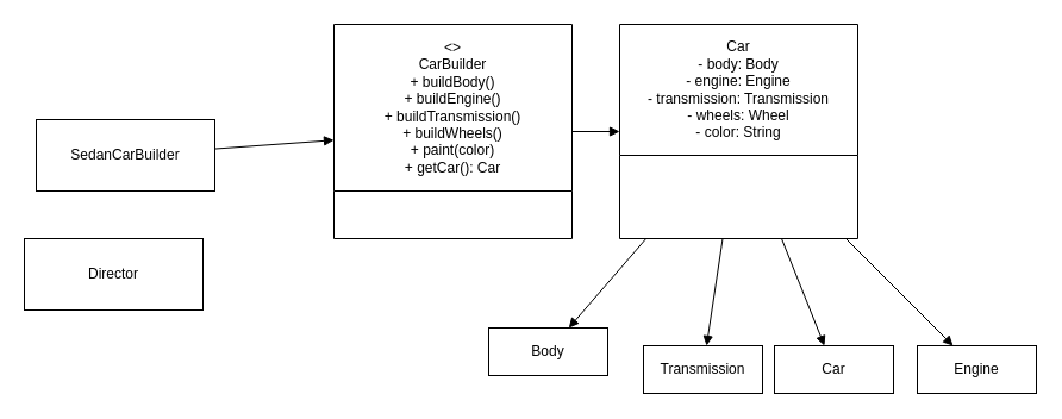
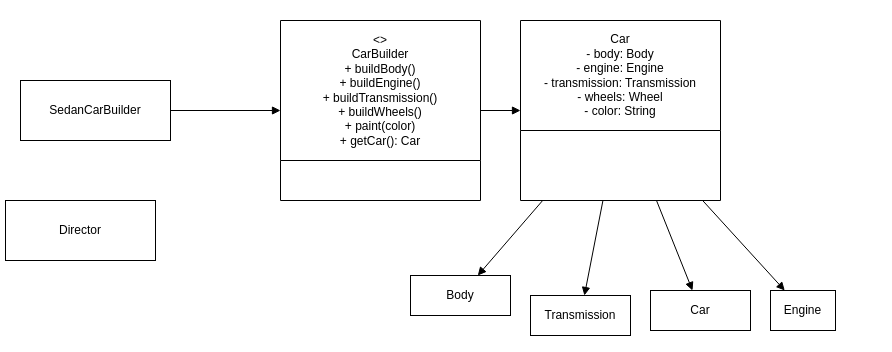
- <mxCell id="3" value="SedanCarBuilder" style="shape=rectangle;whiteSpace=wrap;html=1;" vertex="1" parent="1"><mxGeometry x="30" y="100" width="150" height="60" as="geometry" /></mxCell>
+ <mxCell id="3" value="SedanCarBuilder" style="shape=rectangle;whiteSpace=wrap;html=1;" vertex="1" parent="1"><mxGeometry x="20" y="80" width="150" height="60" as="geometry" /></mxCell>
- <mxCell id="5" value="Director" style="shape=rectangle;whiteSpace=wrap;html=1;" vertex="1" parent="1"><mxGeometry x="20" y="200" width="150" height="60" as="geometry" /></mxCell>
+ <mxCell id="5" value="Director" style="shape=rectangle;whiteSpace=wrap;html=1;" vertex="1" parent="1"><mxGeometry x="5" y="200" width="150" height="60" as="geometry" /></mxCell>
- <mxCell id="10" value="Transmission" style="shape=rectangle;whiteSpace=wrap;html=1;" vertex="1" parent="1"><mxGeometry x="540" y="290" width="100" height="40" as="geometry" /></mxCell>
+ <mxCell id="10" value="Transmission" style="shape=rectangle;whiteSpace=wrap;html=1;" vertex="1" parent="1"><mxGeometry x="530" y="295" width="100" height="40" as="geometry" /></mxCell>
- <mxCell id="9" value="Engine" style="shape=rectangle;whiteSpace=wrap;html=1;" vertex="1" parent="1"><mxGeometry x="770" y="290" width="100" height="40" as="geometry" /></mxCell>
+ <mxCell id="9" value="Engine" style="shape=rectangle;whiteSpace=wrap;html=1;" vertex="1" parent="1"><mxGeometry x="770" y="290" width="65" height="40" as="geometry" /></mxCell>
